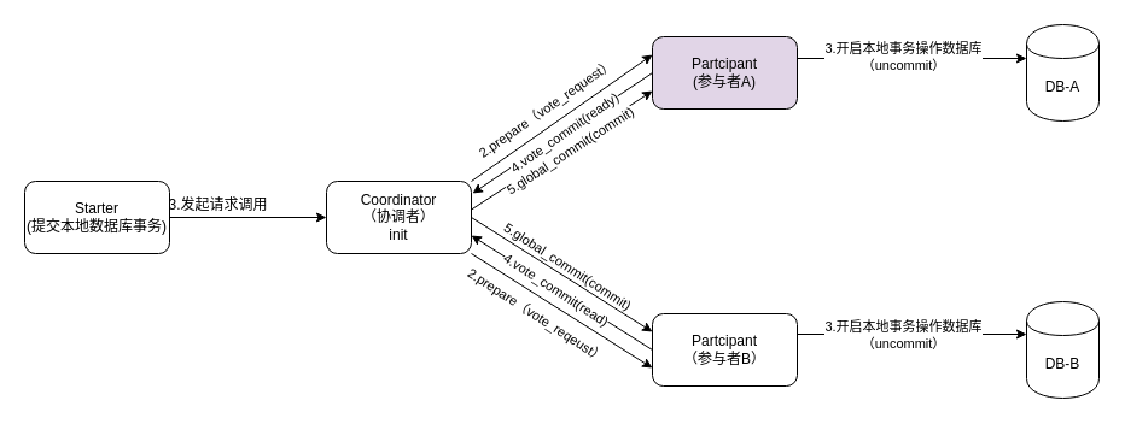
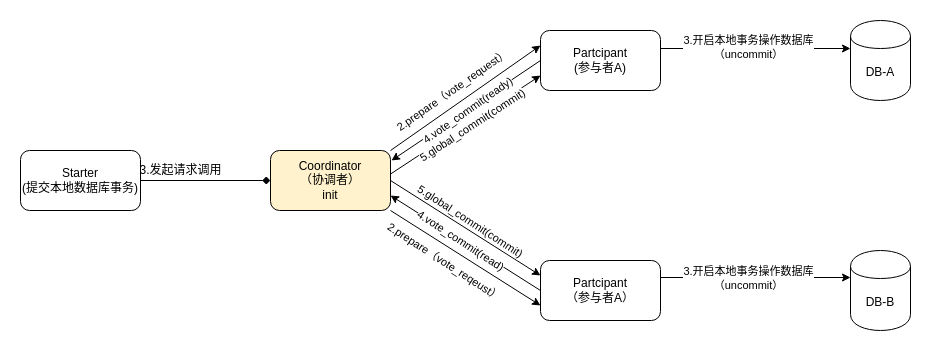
- <mxCell id="18" value="Partcipant&lt;br&gt;(参与者A)" style="whiteSpace=wrap;html=1;rounded=1;fillColor=#e1d5e7;" vertex="1" parent="1"><mxGeometry x="540" y="30" width="120" height="60" as="geometry" /></mxCell>
+ <mxCell id="18" value="Partcipant&lt;br&gt;(参与者A)" style="whiteSpace=wrap;html=1;rounded=1;" vertex="1" parent="1"><mxGeometry x="540" y="30" width="120" height="60" as="geometry" /></mxCell>
- <mxCell id="2" value="" style="edgeStyle=orthogonalEdgeStyle;rounded=0;orthogonalLoop=1;jettySize=auto;html=1;" edge="1" parent="1" source="3" target="12"><mxGeometry relative="1" as="geometry" /></mxCell>
+ <mxCell id="2" value="" style="edgeStyle=orthogonalEdgeStyle;rounded=0;orthogonalLoop=1;jettySize=auto;html=1;endArrow=diamond;" edge="1" parent="1" source="3" target="12"><mxGeometry relative="1" as="geometry" /></mxCell>
- <mxCell id="12" value="Coordinator&lt;br&gt;（协调者）&lt;br&gt;init" style="whiteSpace=wrap;html=1;rounded=1;" vertex="1" parent="1"><mxGeometry x="270" y="150" width="120" height="60" as="geometry" /></mxCell>
+ <mxCell id="12" value="Coordinator&lt;br&gt;（协调者）&lt;br&gt;init" style="whiteSpace=wrap;html=1;rounded=1;fillColor=#fff2cc;" vertex="1" parent="1"><mxGeometry x="270" y="150" width="120" height="60" as="geometry" /></mxCell>
- <mxCell id="23" value="Partcipant&lt;br&gt;（参与者B）" style="whiteSpace=wrap;html=1;rounded=1;" vertex="1" parent="1"><mxGeometry x="540" y="260" width="120" height="60" as="geometry" /></mxCell>
+ <mxCell id="23" value="Partcipant&lt;br&gt;（参与者A）" style="whiteSpace=wrap;html=1;rounded=1;" vertex="1" parent="1"><mxGeometry x="540" y="260" width="120" height="60" as="geometry" /></mxCell>
